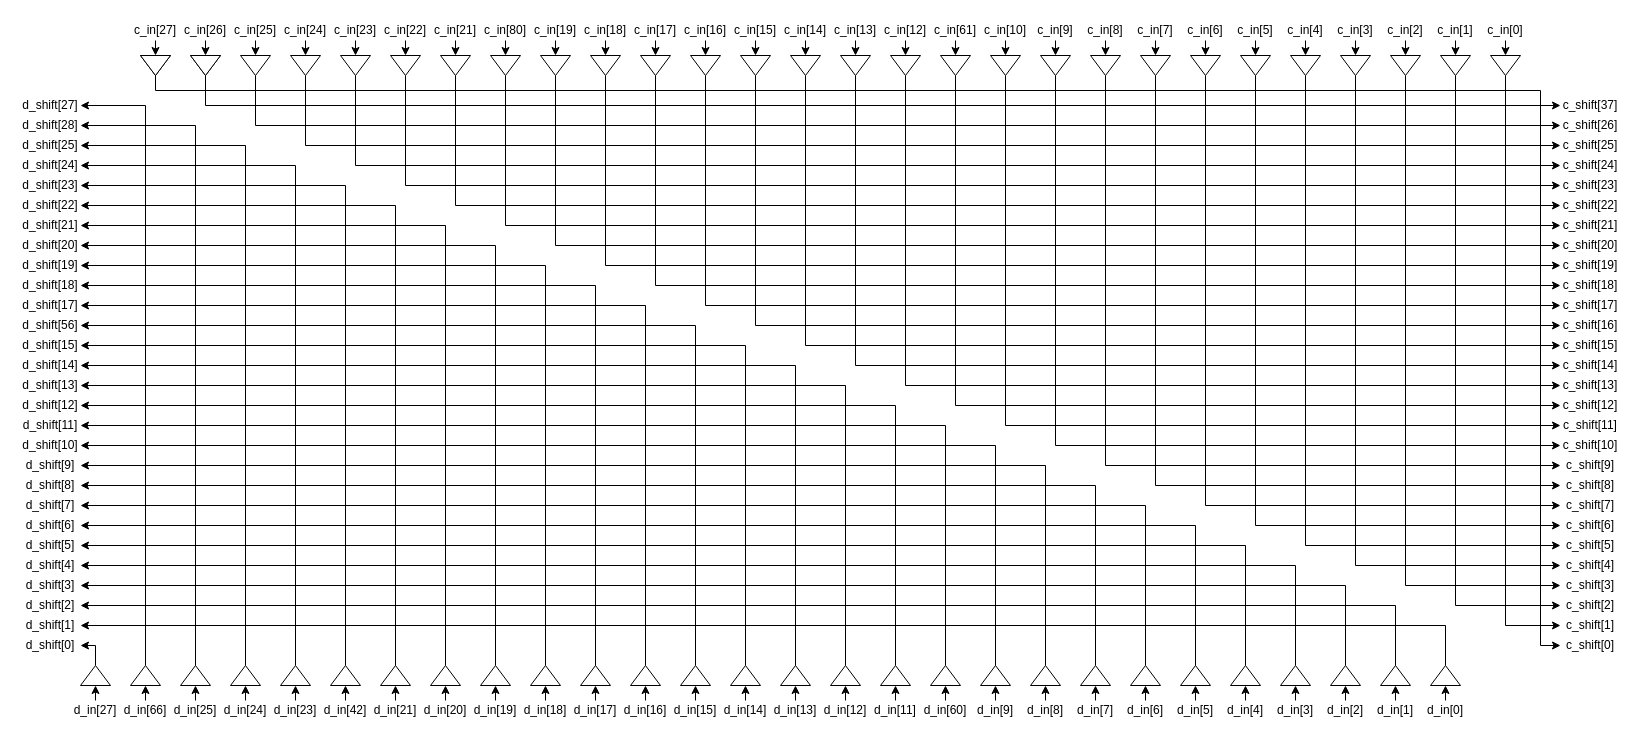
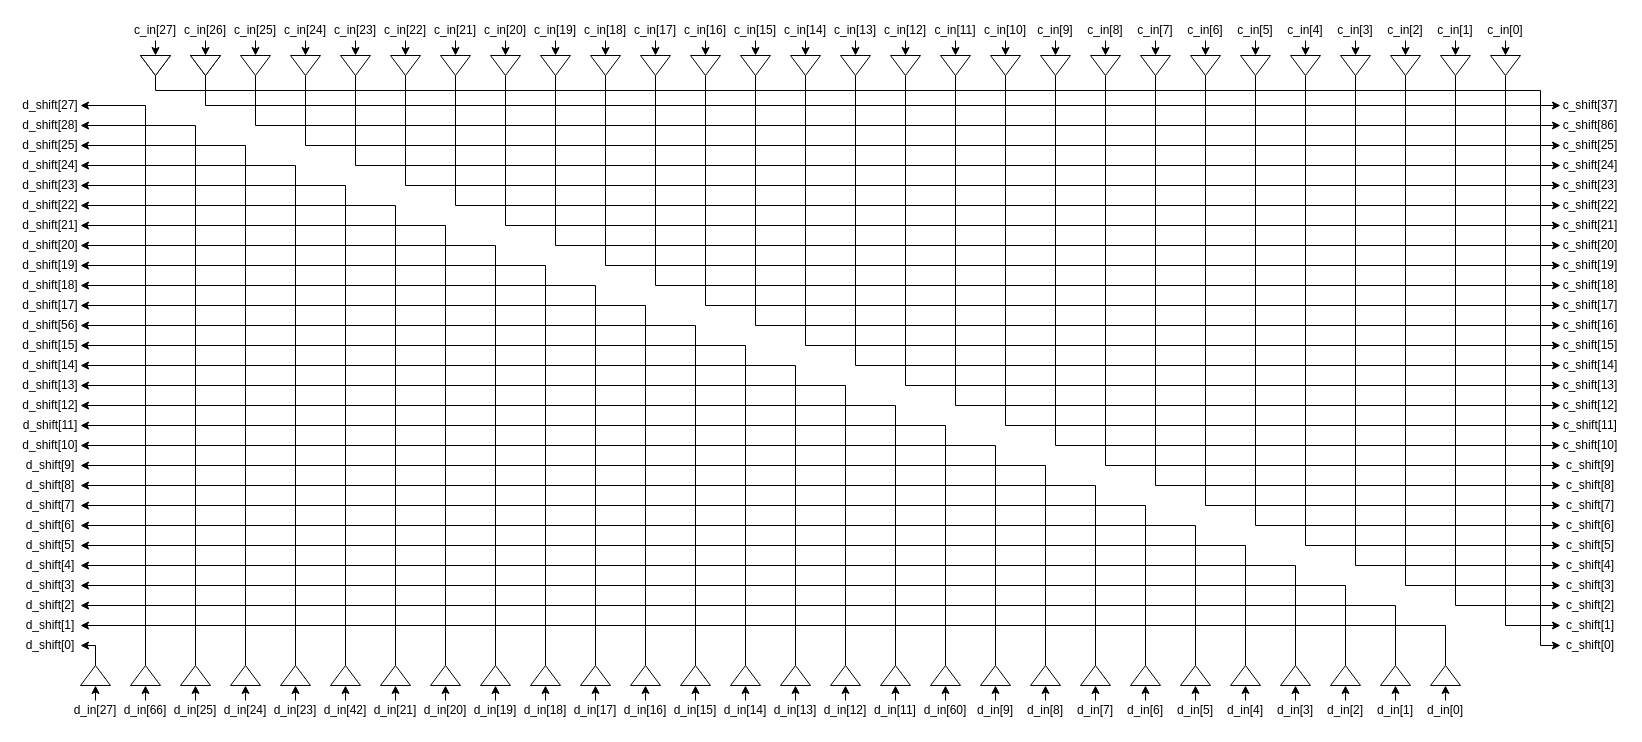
- <mxCell id="49" value="c_in[80]" style="text;html=1;align=center;verticalAlign=middle;whiteSpace=wrap;rounded=0;" vertex="1" parent="1"><mxGeometry x="480" y="20" width="50" height="20" as="geometry" /></mxCell>
+ <mxCell id="49" value="c_in[20]" style="text;html=1;align=center;verticalAlign=middle;whiteSpace=wrap;rounded=0;" vertex="1" parent="1"><mxGeometry x="480" y="20" width="50" height="20" as="geometry" /></mxCell>
- <mxCell id="31" value="c_in[61]" style="text;html=1;align=center;verticalAlign=middle;whiteSpace=wrap;rounded=0;" vertex="1" parent="1"><mxGeometry x="930" y="20" width="50" height="20" as="geometry" /></mxCell>
+ <mxCell id="31" value="c_in[11]" style="text;html=1;align=center;verticalAlign=middle;whiteSpace=wrap;rounded=0;" vertex="1" parent="1"><mxGeometry x="930" y="20" width="50" height="20" as="geometry" /></mxCell>
- <mxCell id="57" value="c_shift[26]" style="text;html=1;align=center;verticalAlign=middle;whiteSpace=wrap;rounded=0;" vertex="1" parent="1"><mxGeometry x="1560" y="110" width="60" height="30" as="geometry" /></mxCell>
+ <mxCell id="57" value="c_shift[86]" style="text;html=1;align=center;verticalAlign=middle;whiteSpace=wrap;rounded=0;" vertex="1" parent="1"><mxGeometry x="1560" y="110" width="60" height="30" as="geometry" /></mxCell>
